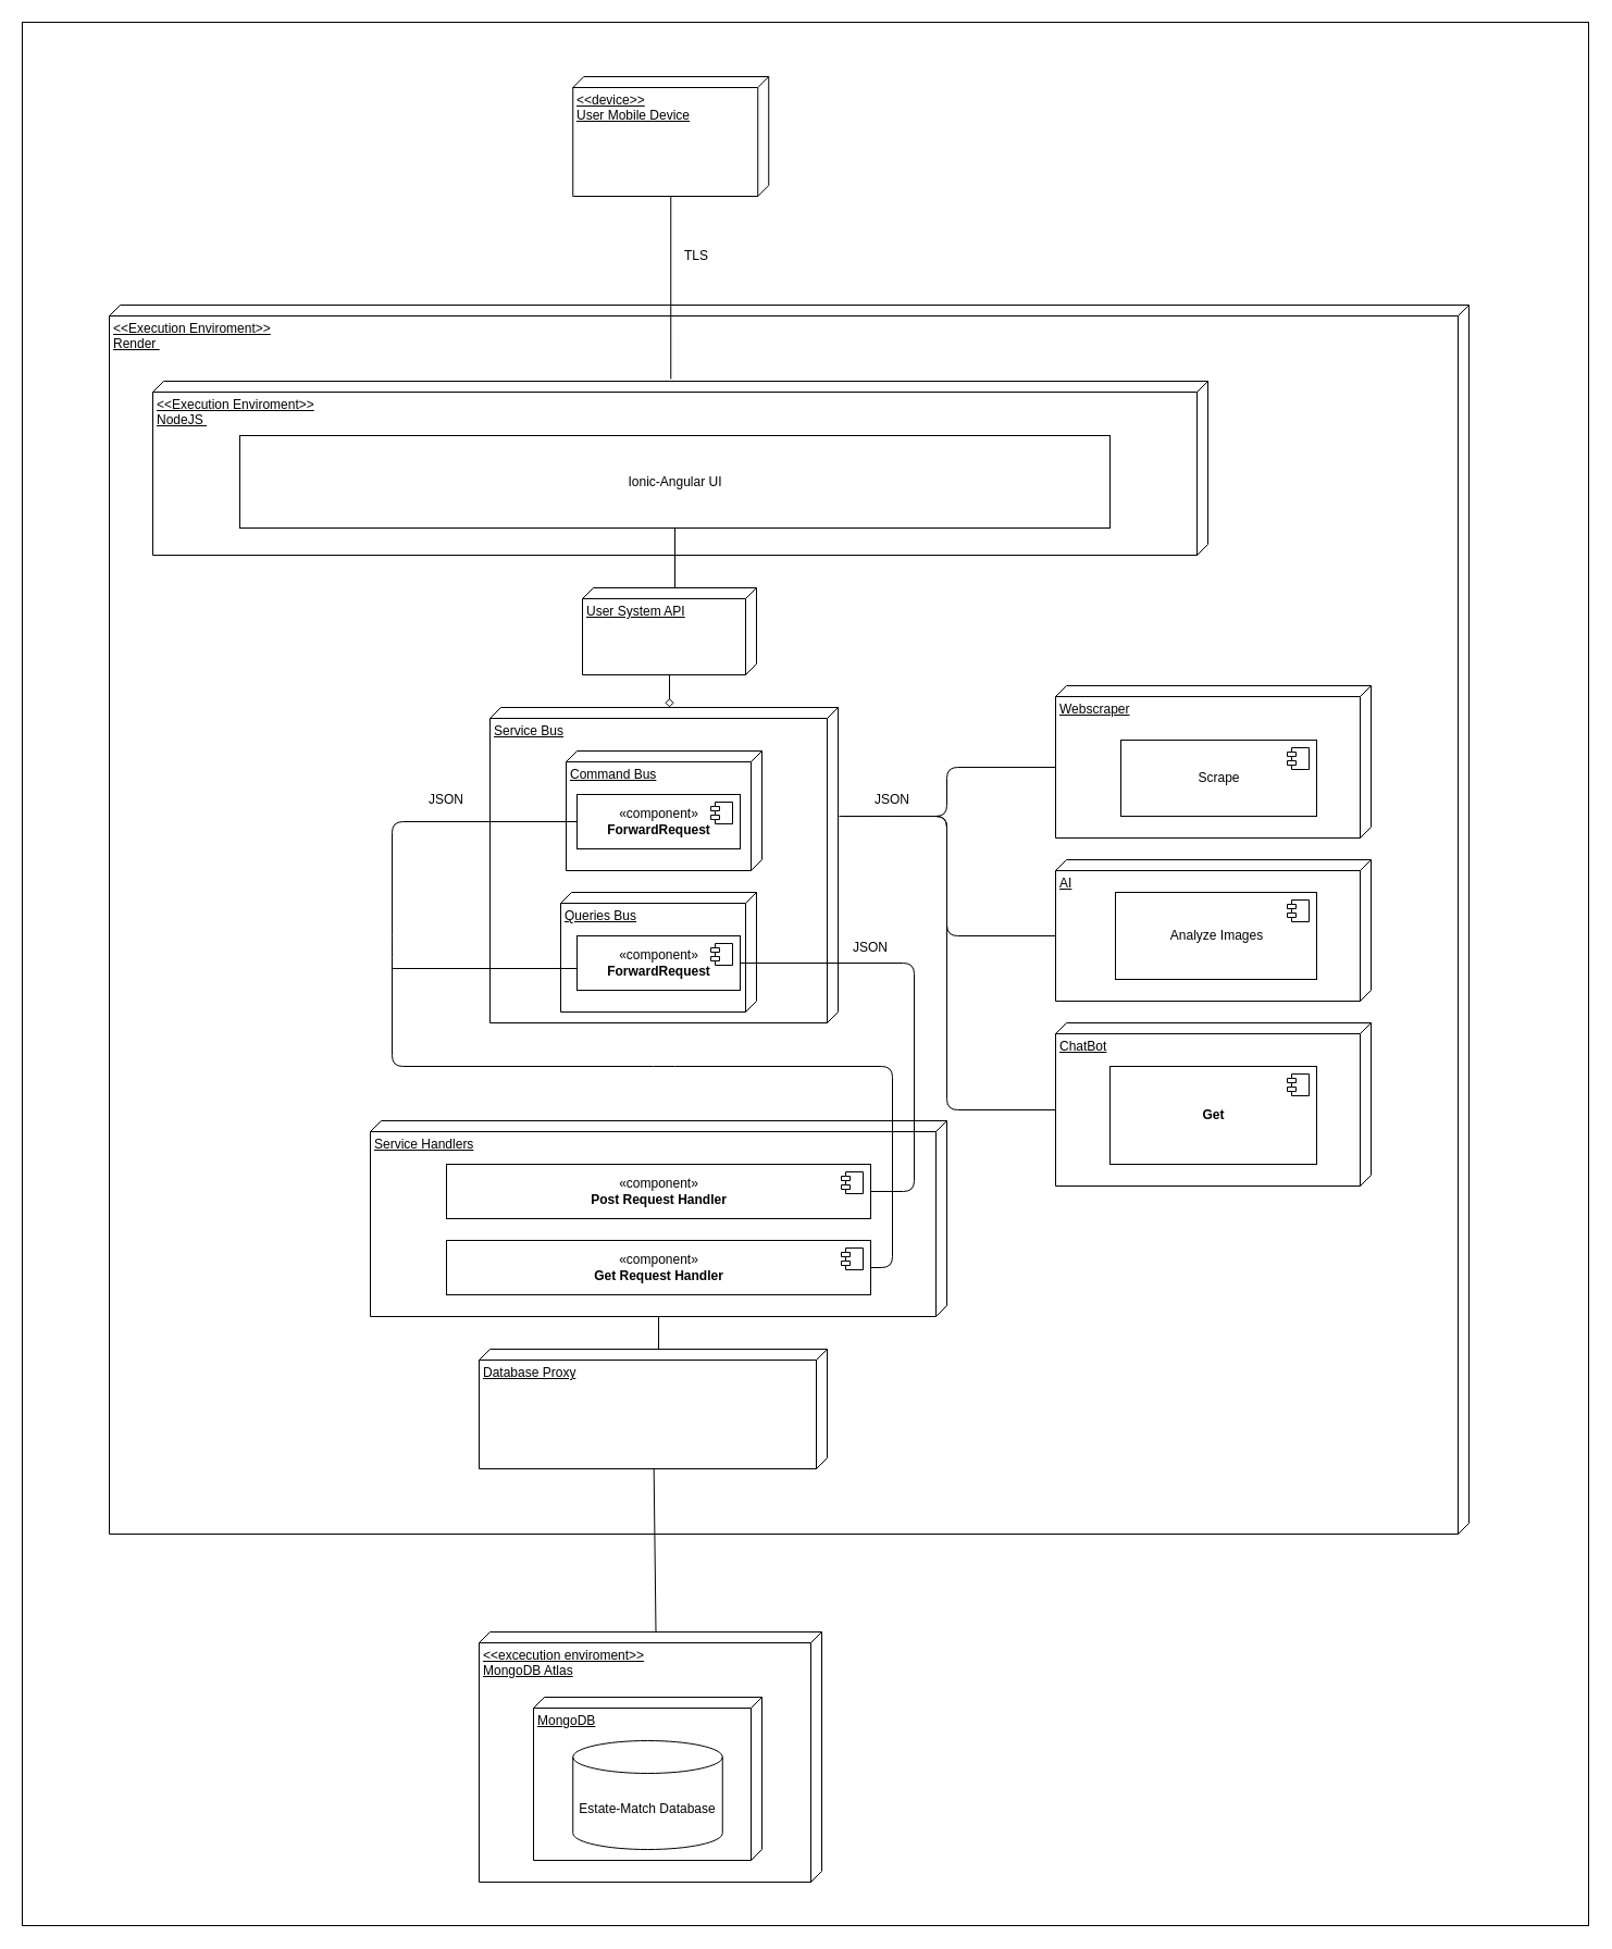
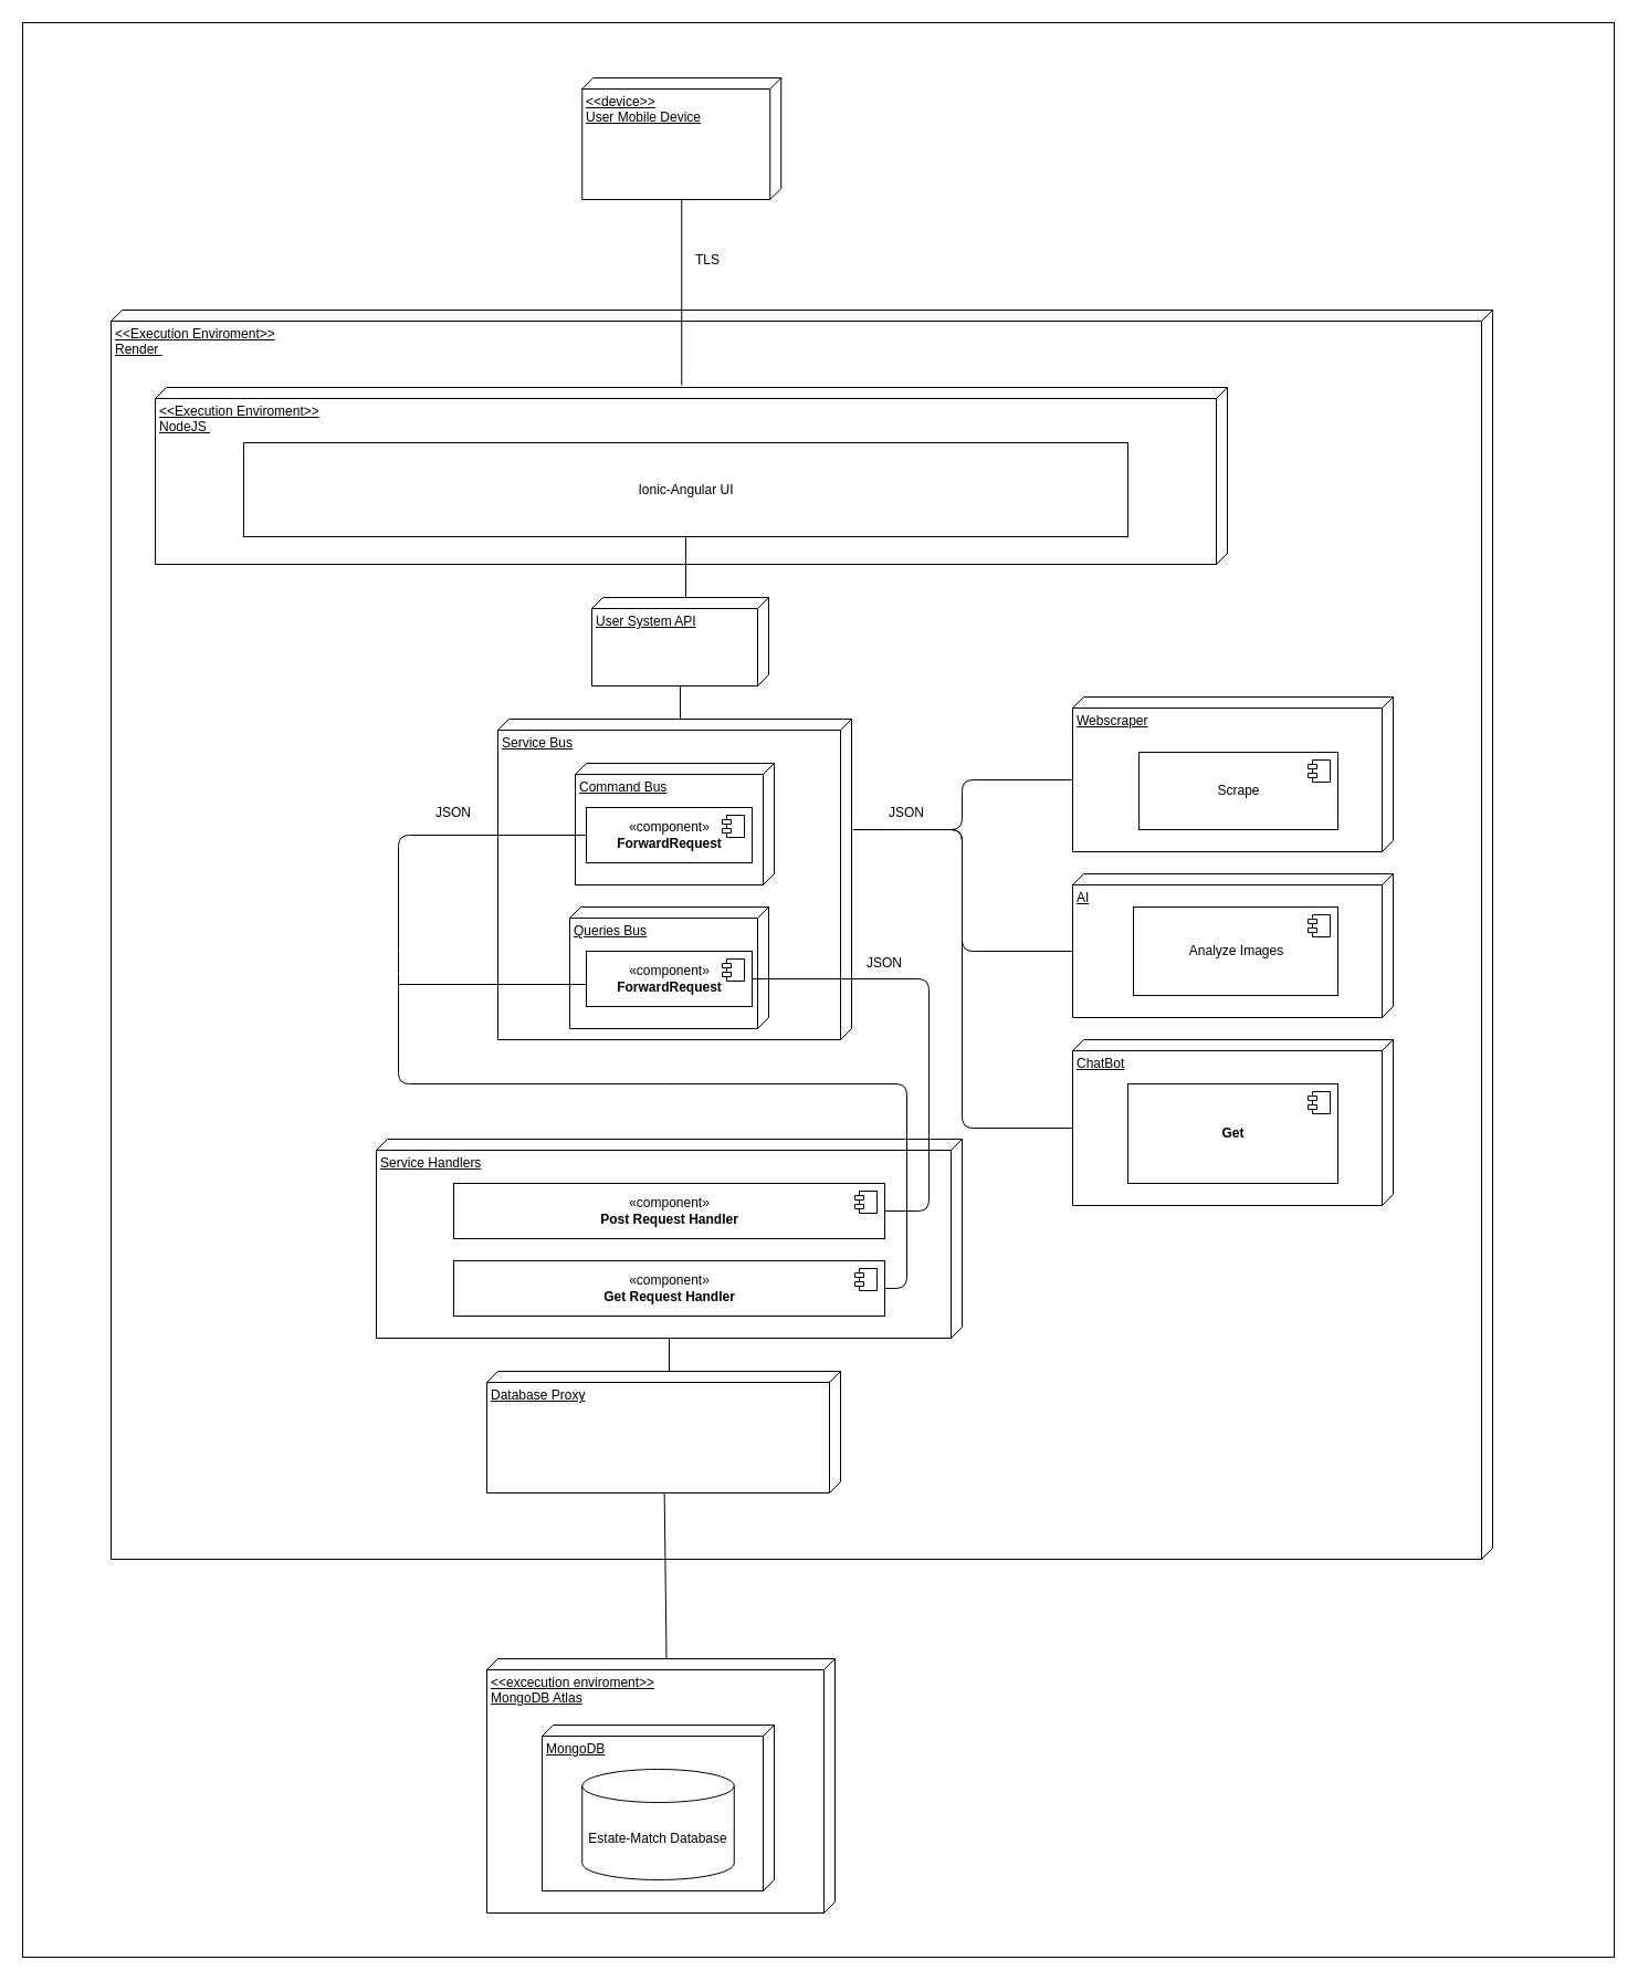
- <mxCell id="9" style="edgeStyle=none;html=1;endArrow=diamond;endFill=0;entryX=0;entryY=0;entryDx=0;entryDy=155;entryPerimeter=0;" edge="1" parent="1" source="10" target="11"><mxGeometry relative="1" as="geometry" /></mxCell>
+ <mxCell id="9" style="edgeStyle=none;html=1;endArrow=none;endFill=0;entryX=0;entryY=0;entryDx=0;entryDy=155;entryPerimeter=0;" edge="1" parent="1" source="10" target="11"><mxGeometry relative="1" as="geometry" /></mxCell>
